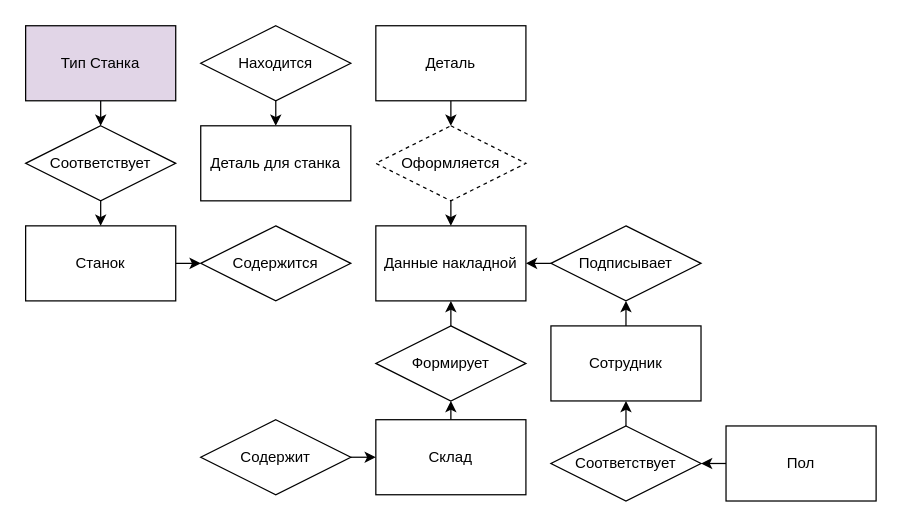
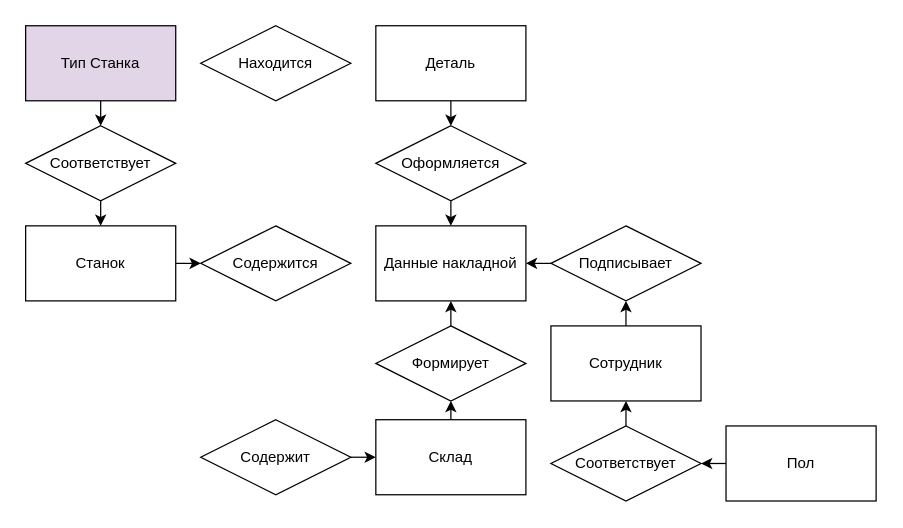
- <mxCell id="17" style="edgeStyle=orthogonalEdgeStyle;rounded=0;orthogonalLoop=1;jettySize=auto;html=1;exitX=0.5;exitY=1;exitDx=0;exitDy=0;entryX=0.5;entryY=0;entryDx=0;entryDy=0;" edge="1" parent="1" source="18" target="19"><mxGeometry relative="1" as="geometry" /></mxCell>
- <mxCell id="19" value="Деталь для станка" style="rounded=0;whiteSpace=wrap;html=1;" vertex="1" parent="1"><mxGeometry x="160" y="100" width="120" height="60" as="geometry" /></mxCell>
- <mxCell id="22" value="Оформляется" style="rhombus;whiteSpace=wrap;html=1;dashed=1;" vertex="1" parent="1"><mxGeometry x="300" y="100" width="120" height="60" as="geometry" /></mxCell>
+ <mxCell id="22" value="Оформляется" style="rhombus;whiteSpace=wrap;html=1;" vertex="1" parent="1"><mxGeometry x="300" y="100" width="120" height="60" as="geometry" /></mxCell>
